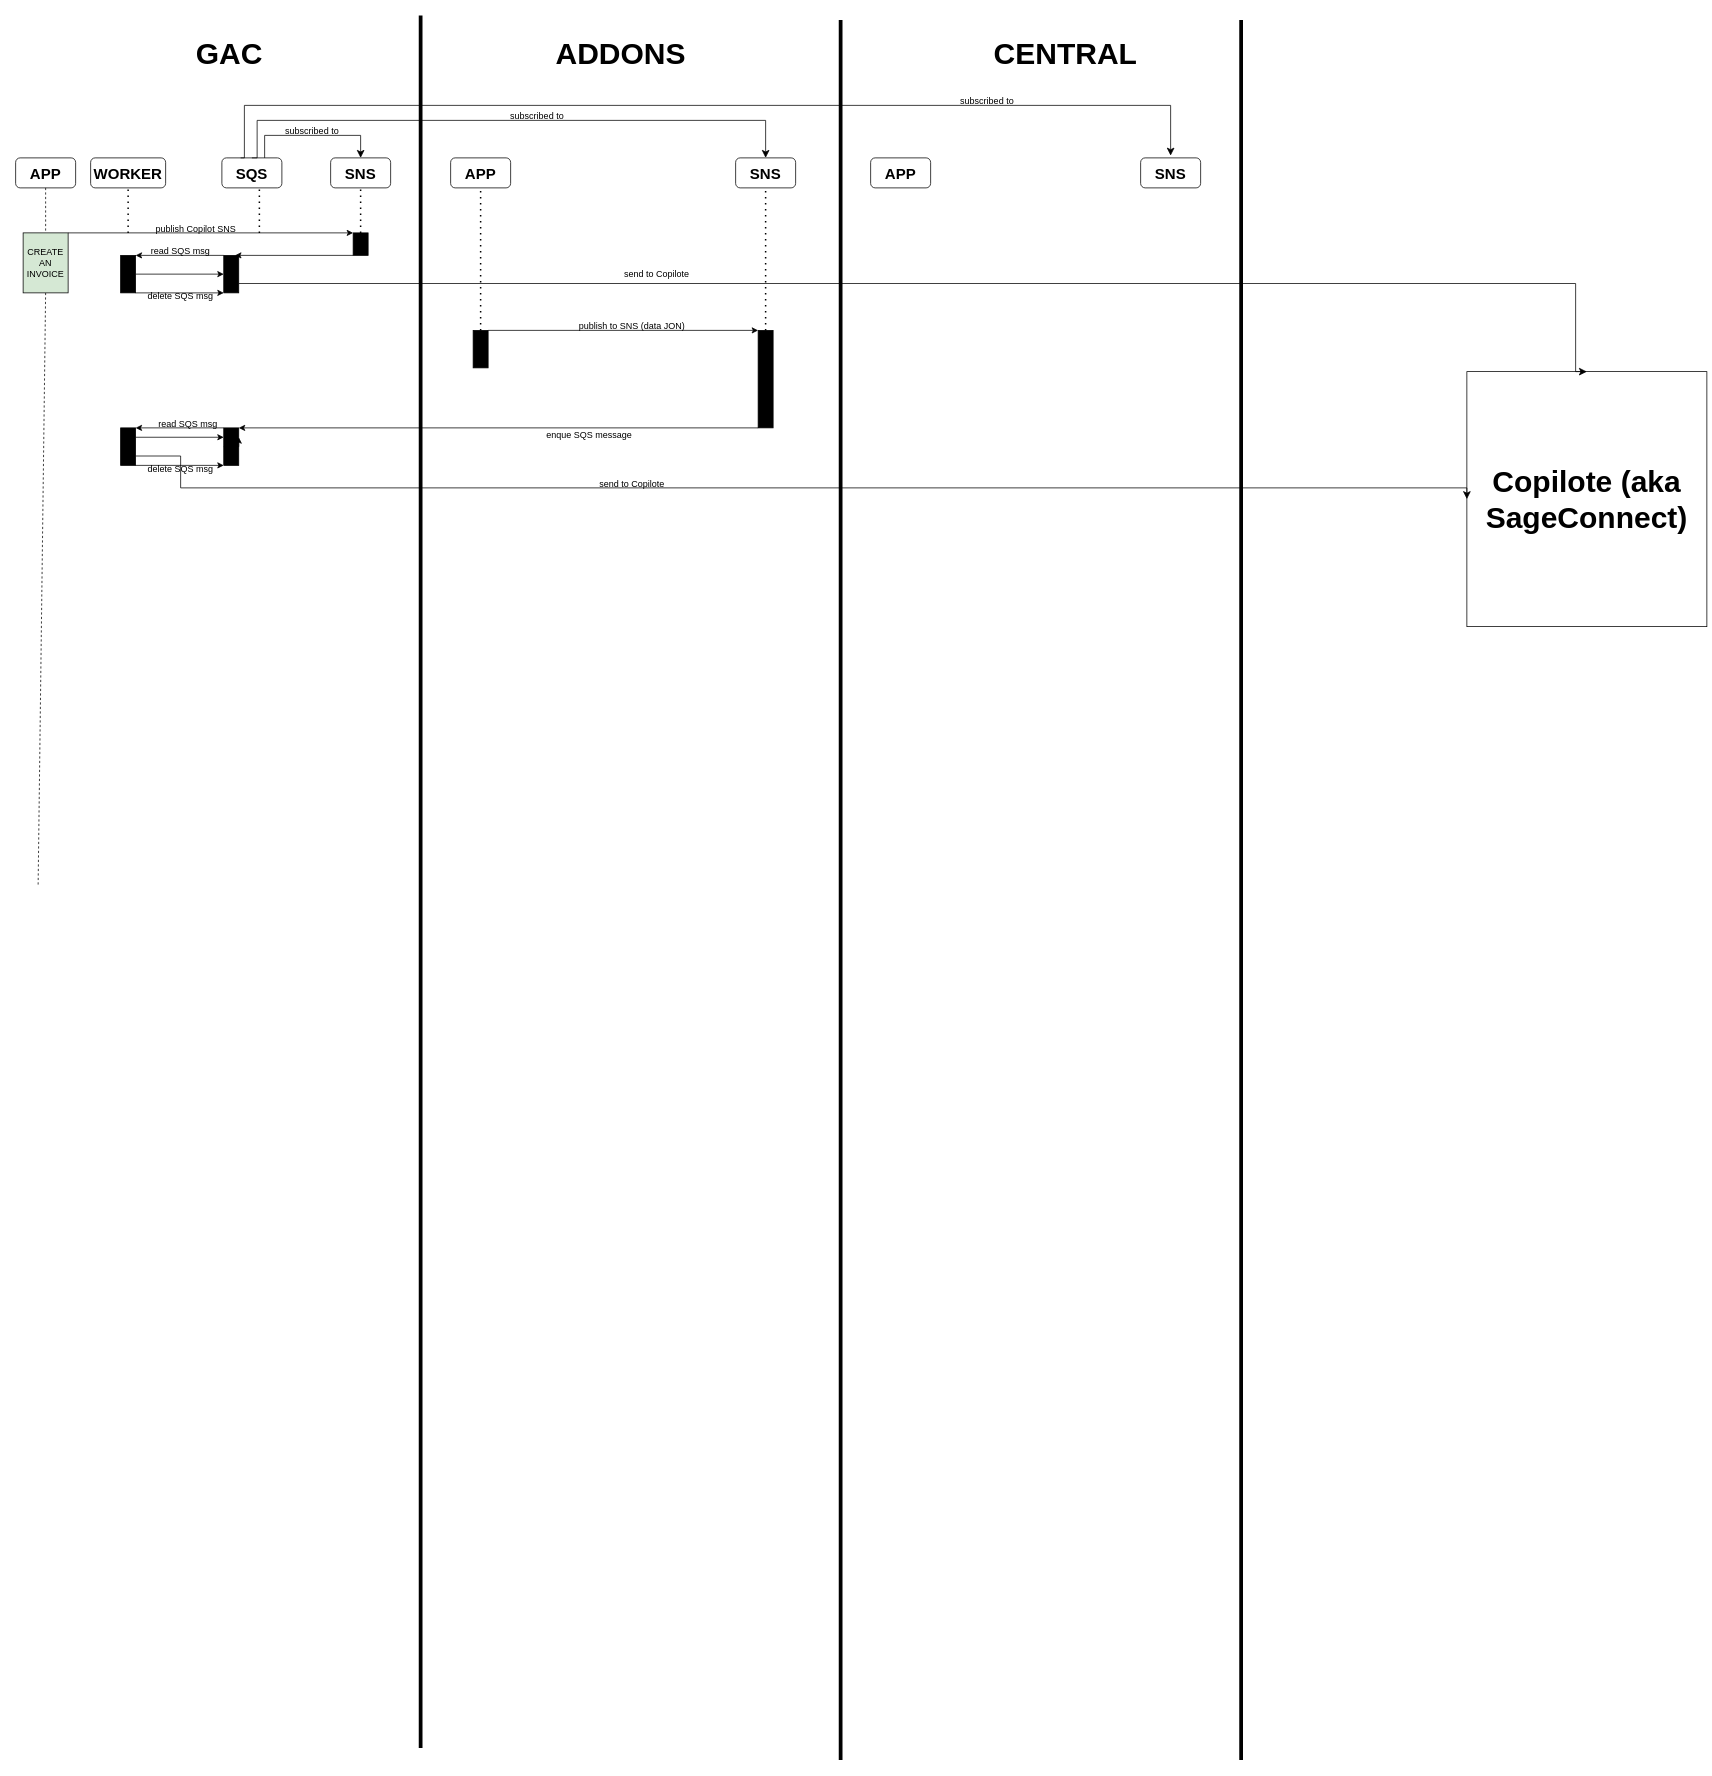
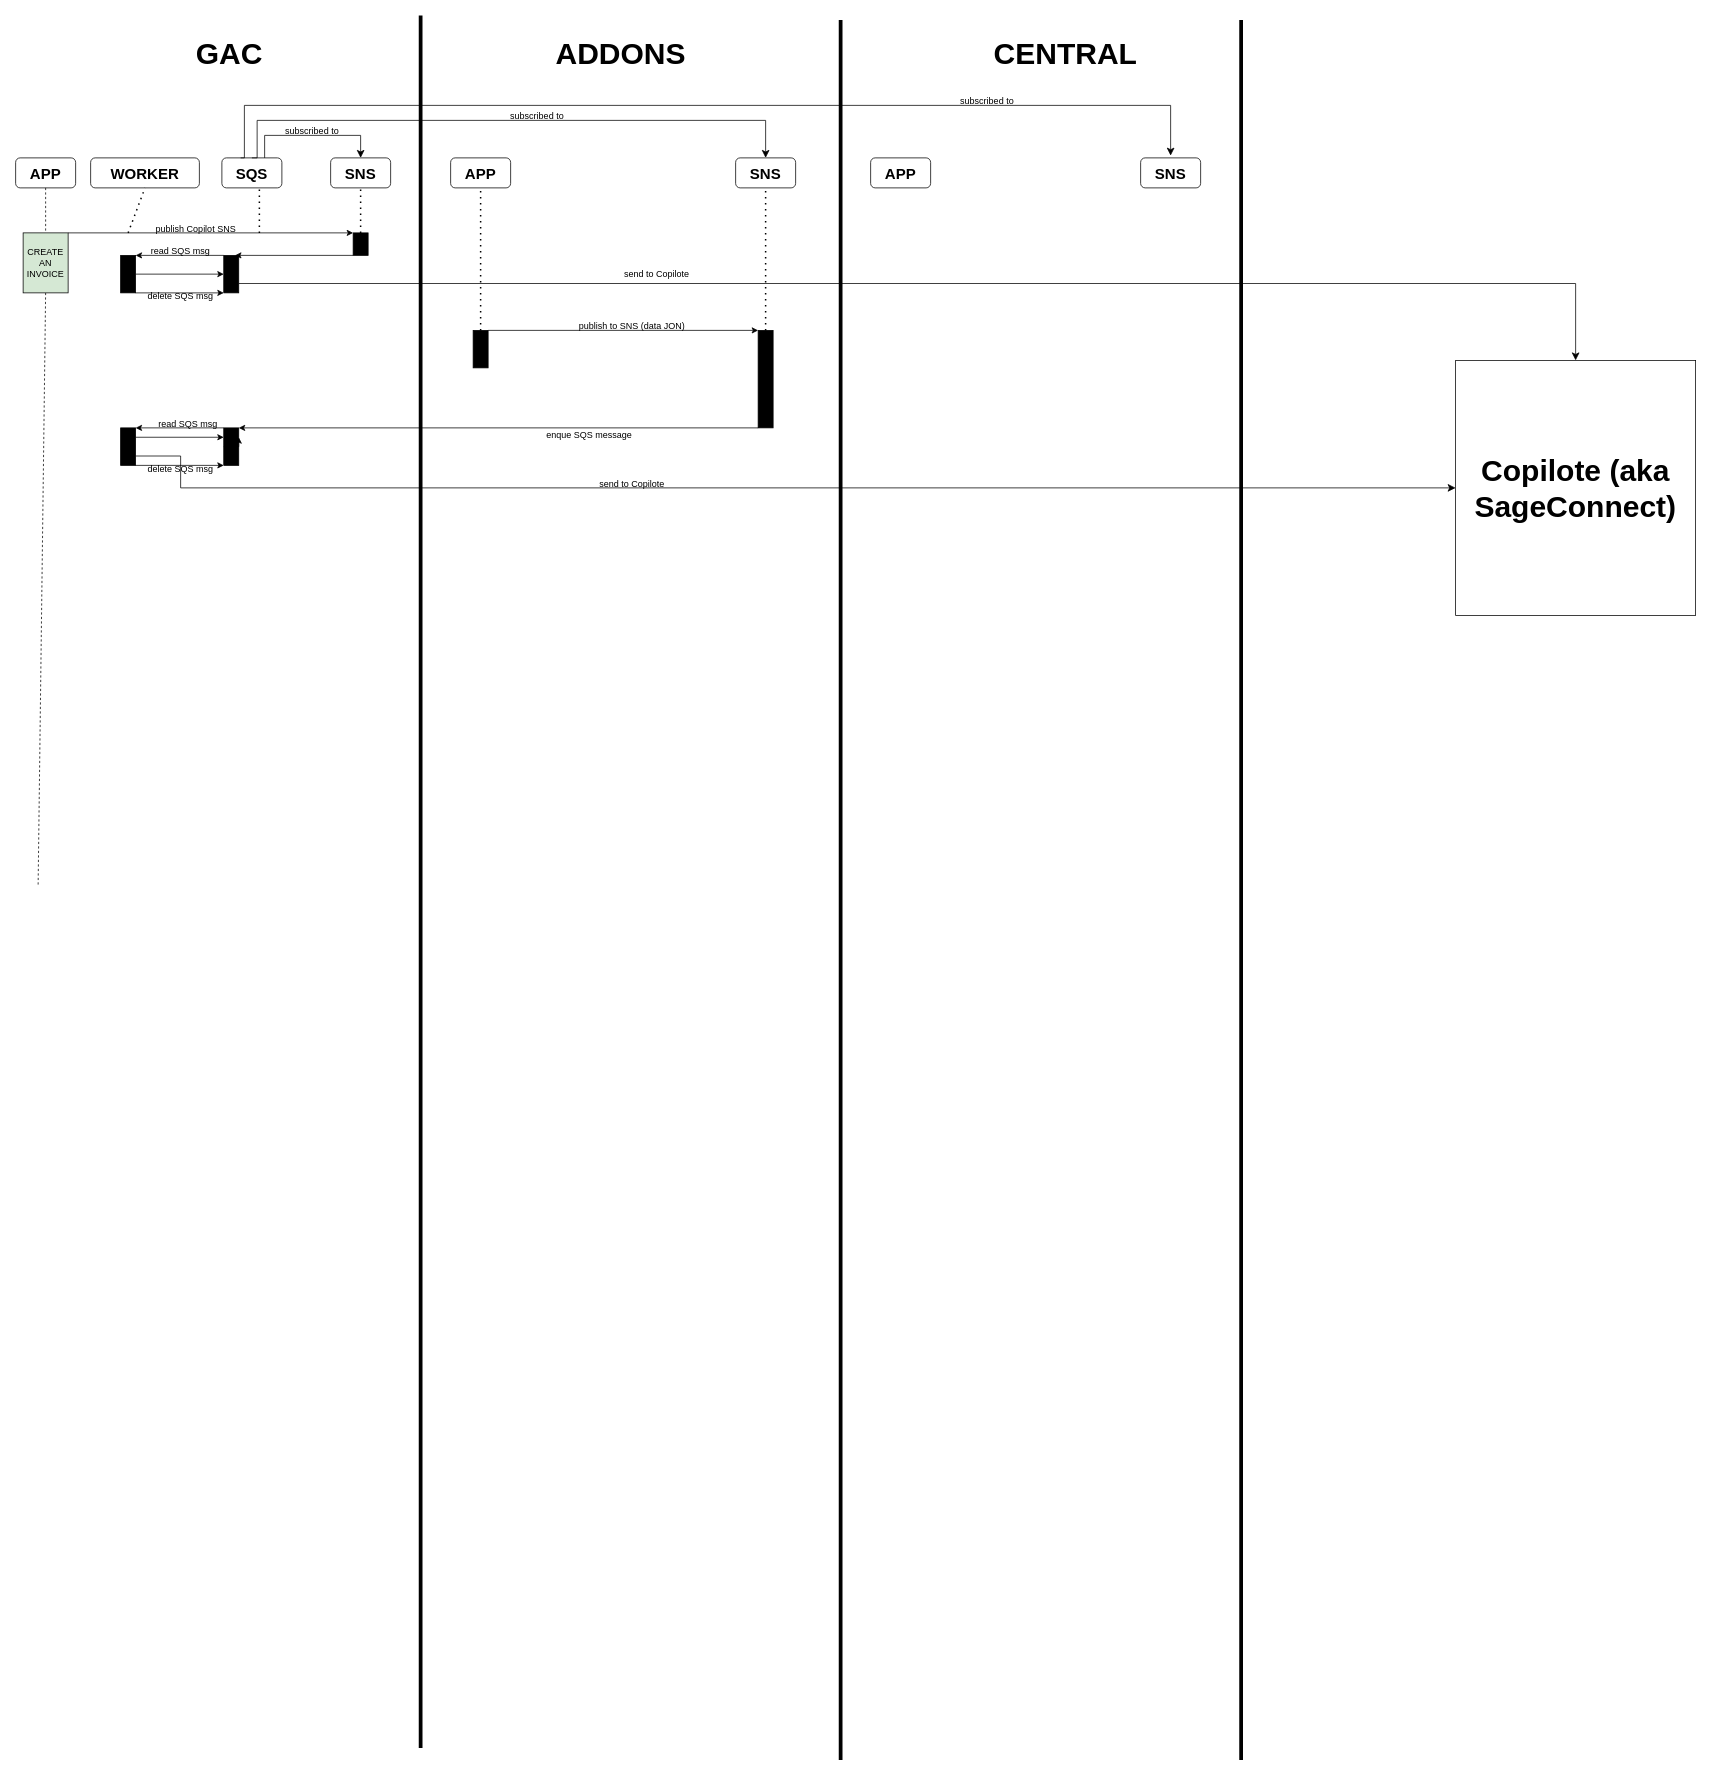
- <mxCell id="8" value="&lt;font style=&quot;font-size: 20px;&quot;&gt;&lt;b&gt;WORKER&lt;/b&gt;&lt;/font&gt;" style="rounded=1;whiteSpace=wrap;html=1;" vertex="1" parent="1"><mxGeometry x="120" y="210" width="100" height="40" as="geometry" /></mxCell>
+ <mxCell id="8" value="&lt;font style=&quot;font-size: 20px;&quot;&gt;&lt;b&gt;WORKER&lt;/b&gt;&lt;/font&gt;" style="rounded=1;whiteSpace=wrap;html=1;" vertex="1" parent="1"><mxGeometry x="120" y="210" width="145" height="40" as="geometry" /></mxCell>
- <mxCell id="38" value="&lt;h3&gt;&lt;font style=&quot;font-size: 40px;&quot;&gt;Copilote (aka SageConnect)&lt;/font&gt;&lt;/h3&gt;" style="rounded=0;whiteSpace=wrap;html=1;" vertex="1" parent="1"><mxGeometry x="1955" y="495" width="320" height="340" as="geometry" /></mxCell>
+ <mxCell id="38" value="&lt;h3&gt;&lt;font style=&quot;font-size: 40px;&quot;&gt;Copilote (aka SageConnect)&lt;/font&gt;&lt;/h3&gt;" style="rounded=0;whiteSpace=wrap;html=1;" vertex="1" parent="1"><mxGeometry x="1940" y="480" width="320" height="340" as="geometry" /></mxCell>
